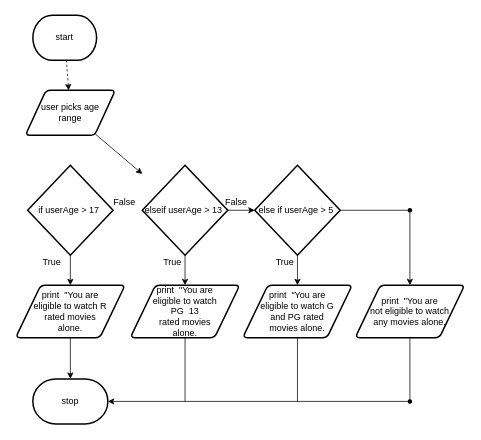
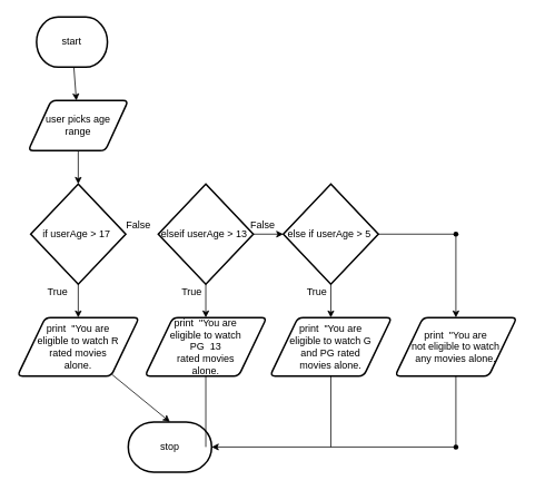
- <mxCell id="2" style="edgeStyle=none;html=1;dashed=1;" edge="1" parent="1" source="3" target="5"><mxGeometry relative="1" as="geometry" /></mxCell>
+ <mxCell id="2" style="edgeStyle=none;html=1;" edge="1" parent="1" source="3" target="5"><mxGeometry relative="1" as="geometry" /></mxCell>
- <mxCell id="4" style="edgeStyle=none;html=1;" edge="1" parent="1" source="5" target="10"><mxGeometry relative="1" as="geometry" /></mxCell>
+ <mxCell id="4" style="edgeStyle=none;html=1;" edge="1" parent="1" source="5" target="7"><mxGeometry relative="1" as="geometry" /></mxCell>
- <mxCell id="25" value="stop" style="strokeWidth=2;html=1;shape=mxgraph.flowchart.terminator;whiteSpace=wrap;" vertex="1" parent="1"><mxGeometry x="43" y="505" width="100" height="60" as="geometry" /></mxCell>
+ <mxCell id="25" value="stop" style="strokeWidth=2;html=1;shape=mxgraph.flowchart.terminator;whiteSpace=wrap;" vertex="1" parent="1"><mxGeometry x="153" y="505" width="100" height="60" as="geometry" /></mxCell>
